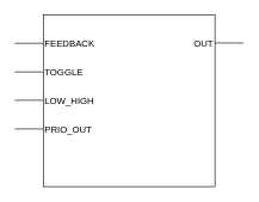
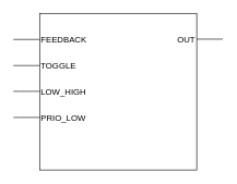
- <mxCell id="11" value="PRIO_OUT" style="text;html=1;strokeColor=none;fillColor=none;align=left;verticalAlign=middle;whiteSpace=wrap;rounded=0;fontSize=13;" vertex="1" parent="1"><mxGeometry x="60" y="170" width="80" height="20" as="geometry" /></mxCell>
+ <mxCell id="11" value="PRIO_LOW" style="text;html=1;strokeColor=none;fillColor=none;align=left;verticalAlign=middle;whiteSpace=wrap;rounded=0;fontSize=13;" vertex="1" parent="1"><mxGeometry x="60" y="170" width="80" height="20" as="geometry" /></mxCell>
